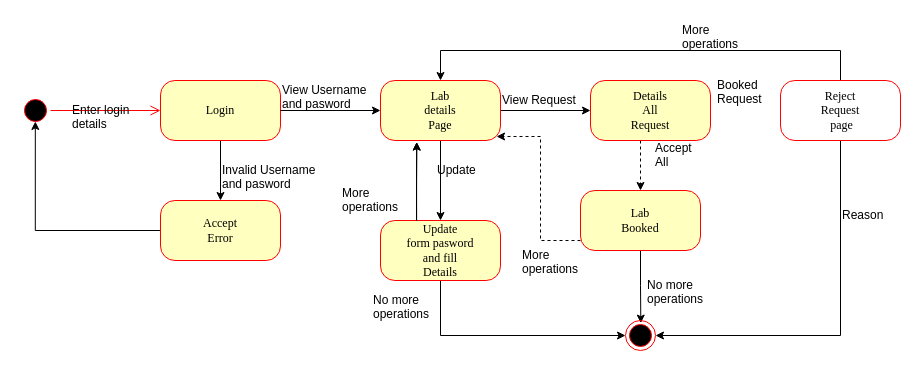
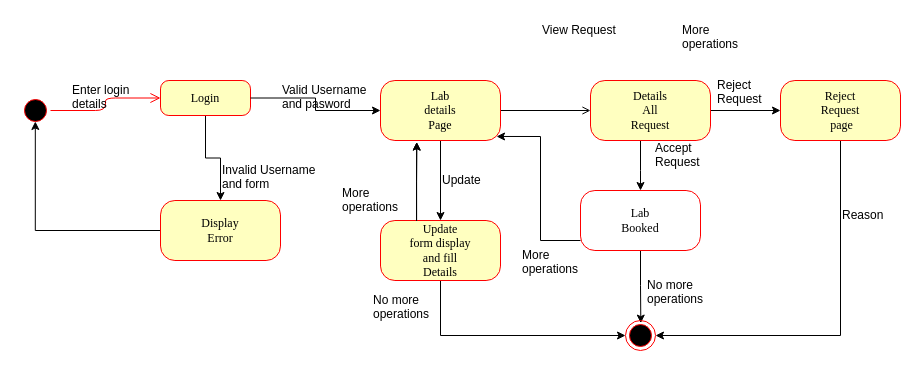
- <mxCell id="20" value="" style="edgeStyle=orthogonalEdgeStyle;rounded=0;orthogonalLoop=1;jettySize=auto;html=1;entryX=0.5;entryY=0;entryDx=0;entryDy=0;" parent="1" source="21" target="10" edge="1"><mxGeometry relative="1" as="geometry"><mxPoint x="840" y="0" as="targetPoint" /><Array as="points"><mxPoint x="840" y="50" /><mxPoint x="440" y="50" /></Array></mxGeometry></mxCell>
- <mxCell id="27" value="&lt;div&gt;Booked &lt;br&gt;&lt;/div&gt;&lt;div&gt;Request&lt;/div&gt;" style="text;html=1;resizable=0;points=[];autosize=1;align=left;verticalAlign=top;spacingTop=-4;" parent="1" vertex="1"><mxGeometry x="715" y="75" width="70" height="30" as="geometry" /></mxCell>
+ <mxCell id="27" value="&lt;div&gt;Reject &lt;br&gt;&lt;/div&gt;&lt;div&gt;Request&lt;/div&gt;" style="text;html=1;resizable=0;points=[];autosize=1;align=left;verticalAlign=top;spacingTop=-4;" parent="1" vertex="1"><mxGeometry x="715" y="75" width="70" height="30" as="geometry" /></mxCell>
- <mxCell id="23" value="&lt;div&gt;View Username&lt;/div&gt;&lt;div&gt;and pasword&lt;br&gt;&lt;/div&gt;" style="text;html=1;resizable=0;points=[];autosize=1;align=left;verticalAlign=top;spacingTop=-4;" parent="1" vertex="1"><mxGeometry x="280" y="80" width="110" height="30" as="geometry" /></mxCell>
+ <mxCell id="23" value="&lt;div&gt;Valid Username&lt;/div&gt;&lt;div&gt;and pasword&lt;br&gt;&lt;/div&gt;" style="text;html=1;resizable=0;points=[];autosize=1;align=left;verticalAlign=top;spacingTop=-4;" parent="1" vertex="1"><mxGeometry x="280" y="80" width="110" height="30" as="geometry" /></mxCell>
- <mxCell id="26" value="View Request" style="text;html=1;resizable=0;points=[];autosize=1;align=left;verticalAlign=top;spacingTop=-4;" parent="1" vertex="1"><mxGeometry x="500" y="90" width="90" height="20" as="geometry" /></mxCell>
+ <mxCell id="26" value="View Request" style="text;html=1;resizable=0;points=[];autosize=1;align=left;verticalAlign=top;spacingTop=-4;" parent="1" vertex="1"><mxGeometry x="540" y="20" width="90" height="20" as="geometry" /></mxCell>
- <mxCell id="4" value="Login" style="rounded=1;whiteSpace=wrap;html=1;arcSize=24;fillColor=#ffffc0;strokeColor=#ff0000;shadow=0;comic=0;labelBackgroundColor=none;fontFamily=Verdana;fontSize=12;fontColor=#000000;align=center;" parent="1" vertex="1"><mxGeometry x="160" y="80" width="120" height="60" as="geometry" /></mxCell>
+ <mxCell id="4" value="Login" style="rounded=1;whiteSpace=wrap;html=1;arcSize=24;fillColor=#ffffc0;strokeColor=#ff0000;shadow=0;comic=0;labelBackgroundColor=none;fontFamily=Verdana;fontSize=12;fontColor=#000000;align=center;" parent="1" vertex="1"><mxGeometry x="160" y="80" width="90" height="35" as="geometry" /></mxCell>
- <mxCell id="8" value="" style="edgeStyle=orthogonalEdgeStyle;rounded=0;orthogonalLoop=1;jettySize=auto;html=1;" parent="1" source="10" target="15" edge="1"><mxGeometry relative="1" as="geometry" /></mxCell>
+ <mxCell id="8" value="" style="edgeStyle=orthogonalEdgeStyle;rounded=0;orthogonalLoop=1;jettySize=auto;html=1;endArrow=open;" parent="1" source="10" target="15" edge="1"><mxGeometry relative="1" as="geometry" /></mxCell>
+ <mxCell id="13" value="" style="edgeStyle=orthogonalEdgeStyle;rounded=0;orthogonalLoop=1;jettySize=auto;html=1;" parent="1" source="15" target="21" edge="1"><mxGeometry relative="1" as="geometry" /></mxCell>
- <mxCell id="21" value="&lt;div&gt;Reject&lt;/div&gt;&lt;div&gt;Request&lt;br&gt;&lt;/div&gt;&amp;nbsp;page" style="rounded=1;whiteSpace=wrap;html=1;arcSize=24;fillColor=#ffffff;strokeColor=#ff0000;shadow=0;comic=0;labelBackgroundColor=none;fontFamily=Verdana;fontSize=12;fontColor=#000000;align=center;" parent="1" vertex="1"><mxGeometry x="780" y="80" width="120" height="60" as="geometry" /></mxCell>
+ <mxCell id="21" value="&lt;div&gt;Reject&lt;/div&gt;&lt;div&gt;Request&lt;br&gt;&lt;/div&gt;&amp;nbsp;page" style="rounded=1;whiteSpace=wrap;html=1;arcSize=24;fillColor=#ffffc0;strokeColor=#ff0000;shadow=0;comic=0;labelBackgroundColor=none;fontFamily=Verdana;fontSize=12;fontColor=#000000;align=center;" parent="1" vertex="1"><mxGeometry x="780" y="80" width="120" height="60" as="geometry" /></mxCell>
- <mxCell id="32" value="&lt;div&gt;Enter login&lt;/div&gt;&lt;div&gt;details&lt;br&gt;&lt;/div&gt;" style="text;html=1;resizable=0;points=[];autosize=1;align=left;verticalAlign=top;spacingTop=-4;" parent="1" vertex="1"><mxGeometry x="70" y="100" width="70" height="30" as="geometry" /></mxCell>
+ <mxCell id="32" value="&lt;div&gt;Enter login&lt;/div&gt;&lt;div&gt;details&lt;br&gt;&lt;/div&gt;" style="text;html=1;resizable=0;points=[];autosize=1;align=left;verticalAlign=top;spacingTop=-4;" parent="1" vertex="1"><mxGeometry x="70" y="80" width="70" height="30" as="geometry" /></mxCell>
- <mxCell id="28" value="&lt;div&gt;Accept&lt;/div&gt;&lt;div&gt;All&lt;br&gt;&lt;/div&gt;" style="text;html=1;resizable=0;points=[];autosize=1;align=left;verticalAlign=top;spacingTop=-4;" parent="1" vertex="1"><mxGeometry x="653" y="137.5" width="70" height="30" as="geometry" /></mxCell>
+ <mxCell id="28" value="&lt;div&gt;Accept&lt;/div&gt;&lt;div&gt;Request&lt;br&gt;&lt;/div&gt;" style="text;html=1;resizable=0;points=[];autosize=1;align=left;verticalAlign=top;spacingTop=-4;" parent="1" vertex="1"><mxGeometry x="653" y="137.5" width="70" height="30" as="geometry" /></mxCell>
- <mxCell id="14" value="" style="edgeStyle=orthogonalEdgeStyle;rounded=0;orthogonalLoop=1;jettySize=auto;html=1;entryX=0.5;entryY=0;entryDx=0;entryDy=0;dashed=1;" parent="1" source="15" target="18" edge="1"><mxGeometry relative="1" as="geometry"><Array as="points"><mxPoint x="640" y="170" /><mxPoint x="640" y="170" /></Array><mxPoint x="640" y="169.5" as="targetPoint" /></mxGeometry></mxCell>
+ <mxCell id="14" value="" style="edgeStyle=orthogonalEdgeStyle;rounded=0;orthogonalLoop=1;jettySize=auto;html=1;entryX=0.5;entryY=0;entryDx=0;entryDy=0;" parent="1" source="15" target="18" edge="1"><mxGeometry relative="1" as="geometry"><Array as="points"><mxPoint x="640" y="170" /><mxPoint x="640" y="170" /></Array><mxPoint x="640" y="169.5" as="targetPoint" /></mxGeometry></mxCell>
- <mxCell id="25" value="Update" style="text;html=1;resizable=0;points=[];autosize=1;align=left;verticalAlign=top;spacingTop=-4;" parent="1" vertex="1"><mxGeometry x="435" y="160" width="60" height="20" as="geometry" /></mxCell>
+ <mxCell id="25" value="Update" style="text;html=1;resizable=0;points=[];autosize=1;align=left;verticalAlign=top;spacingTop=-4;" parent="1" vertex="1"><mxGeometry x="440" y="170" width="60" height="20" as="geometry" /></mxCell>
- <mxCell id="24" value="&lt;div&gt;Invalid Username&lt;/div&gt;&lt;div&gt;and pasword&lt;br&gt;&lt;/div&gt;" style="text;html=1;resizable=0;points=[];autosize=1;align=left;verticalAlign=top;spacingTop=-4;" parent="1" vertex="1"><mxGeometry x="220" y="160" width="120" height="30" as="geometry" /></mxCell>
+ <mxCell id="24" value="&lt;div&gt;Invalid Username&lt;/div&gt;&lt;div&gt;and form&lt;br&gt;&lt;/div&gt;" style="text;html=1;resizable=0;points=[];autosize=1;align=left;verticalAlign=top;spacingTop=-4;" parent="1" vertex="1"><mxGeometry x="220" y="160" width="120" height="30" as="geometry" /></mxCell>
- <mxCell id="17" value="" style="edgeStyle=orthogonalEdgeStyle;rounded=0;orthogonalLoop=1;jettySize=auto;html=1;entryX=0.967;entryY=0.933;entryDx=0;entryDy=0;entryPerimeter=0;dashed=1;" parent="1" source="18" target="10" edge="1"><mxGeometry relative="1" as="geometry"><Array as="points"><mxPoint x="540" y="240" /><mxPoint x="540" y="136" /></Array></mxGeometry></mxCell>
+ <mxCell id="17" value="" style="edgeStyle=orthogonalEdgeStyle;rounded=0;orthogonalLoop=1;jettySize=auto;html=1;entryX=0.967;entryY=0.933;entryDx=0;entryDy=0;entryPerimeter=0;" parent="1" source="18" target="10" edge="1"><mxGeometry relative="1" as="geometry"><Array as="points"><mxPoint x="540" y="240" /><mxPoint x="540" y="136" /></Array></mxGeometry></mxCell>
- <mxCell id="18" value="&lt;div&gt;Lab&lt;/div&gt;&lt;div&gt;Booked&lt;br&gt;&lt;/div&gt;" style="rounded=1;whiteSpace=wrap;html=1;arcSize=24;fillColor=#ffffc0;strokeColor=#ff0000;shadow=0;comic=0;labelBackgroundColor=none;fontFamily=Verdana;fontSize=12;fontColor=#000000;align=center;" parent="1" vertex="1"><mxGeometry x="580" y="190" width="120" height="60" as="geometry" /></mxCell>
+ <mxCell id="18" value="&lt;div&gt;Lab&lt;/div&gt;&lt;div&gt;Booked&lt;br&gt;&lt;/div&gt;" style="rounded=1;whiteSpace=wrap;html=1;arcSize=24;fillColor=#ffffff;strokeColor=#ff0000;shadow=0;comic=0;labelBackgroundColor=none;fontFamily=Verdana;fontSize=12;fontColor=#000000;align=center;" parent="1" vertex="1"><mxGeometry x="580" y="190" width="120" height="60" as="geometry" /></mxCell>
- <mxCell id="6" value="&lt;div&gt;Accept &lt;br&gt;&lt;/div&gt;&lt;div&gt;Error&lt;br&gt;&lt;/div&gt;" style="rounded=1;whiteSpace=wrap;html=1;arcSize=24;fillColor=#ffffc0;strokeColor=#ff0000;shadow=0;comic=0;labelBackgroundColor=none;fontFamily=Verdana;fontSize=12;fontColor=#000000;align=center;" parent="1" vertex="1"><mxGeometry x="160" y="200" width="120" height="60" as="geometry" /></mxCell>
+ <mxCell id="6" value="&lt;div&gt;Display &lt;br&gt;&lt;/div&gt;&lt;div&gt;Error&lt;br&gt;&lt;/div&gt;" style="rounded=1;whiteSpace=wrap;html=1;arcSize=24;fillColor=#ffffc0;strokeColor=#ff0000;shadow=0;comic=0;labelBackgroundColor=none;fontFamily=Verdana;fontSize=12;fontColor=#000000;align=center;" parent="1" vertex="1"><mxGeometry x="160" y="200" width="120" height="60" as="geometry" /></mxCell>
- <mxCell id="12" value="&lt;div&gt;Update &lt;br&gt;&lt;/div&gt;&lt;div&gt;form pasword &lt;br&gt;&lt;/div&gt;&lt;div&gt;and fill&lt;br&gt;&lt;/div&gt;&lt;div&gt;Details&lt;br&gt;&lt;/div&gt;" style="rounded=1;whiteSpace=wrap;html=1;arcSize=24;fillColor=#ffffc0;strokeColor=#ff0000;shadow=0;comic=0;labelBackgroundColor=none;fontFamily=Verdana;fontSize=12;fontColor=#000000;align=center;" parent="1" vertex="1"><mxGeometry x="380" y="220" width="120" height="60" as="geometry" /></mxCell>
+ <mxCell id="12" value="&lt;div&gt;Update &lt;br&gt;&lt;/div&gt;&lt;div&gt;form display &lt;br&gt;&lt;/div&gt;&lt;div&gt;and fill&lt;br&gt;&lt;/div&gt;&lt;div&gt;Details&lt;br&gt;&lt;/div&gt;" style="rounded=1;whiteSpace=wrap;html=1;arcSize=24;fillColor=#ffffc0;strokeColor=#ff0000;shadow=0;comic=0;labelBackgroundColor=none;fontFamily=Verdana;fontSize=12;fontColor=#000000;align=center;" parent="1" vertex="1"><mxGeometry x="380" y="220" width="120" height="60" as="geometry" /></mxCell>
